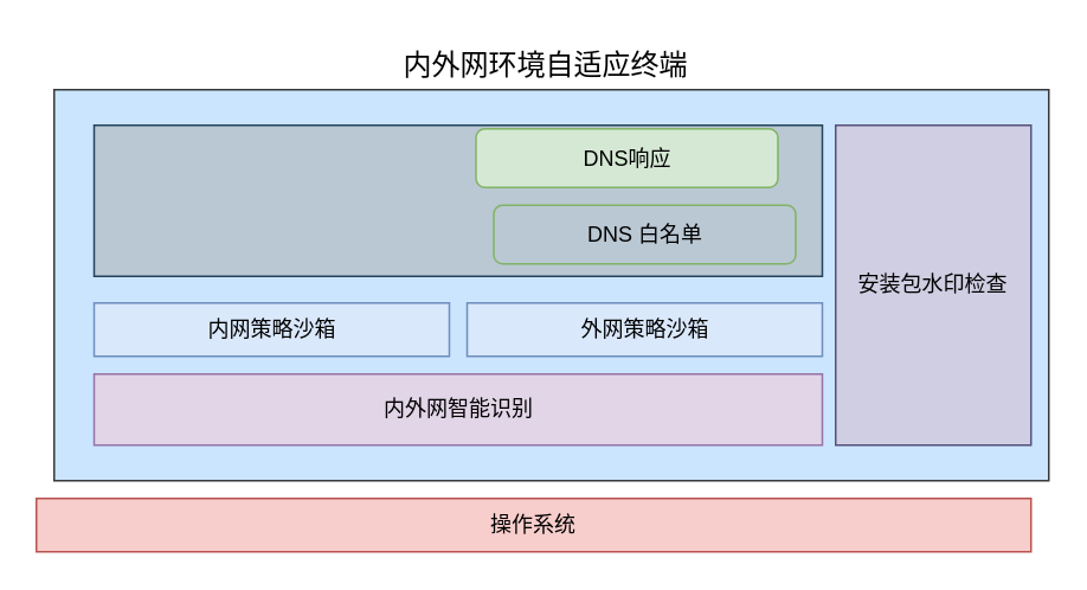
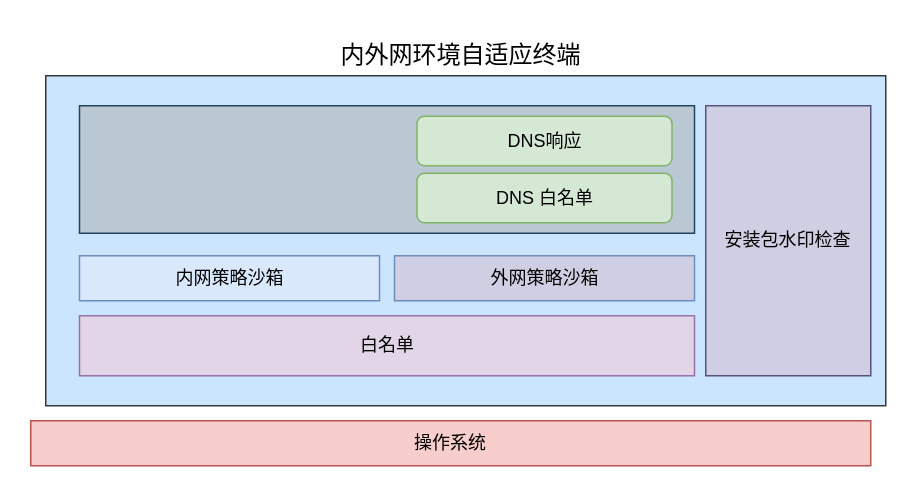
- <mxCell id="10" value="DNS响应" style="rounded=1;whiteSpace=wrap;html=1;fillColor=#d5e8d4;strokeColor=#82b366;" parent="1" vertex="1"><mxGeometry x="267.5" y="72" width="170" height="33" as="geometry" /></mxCell>
+ <mxCell id="10" value="DNS响应" style="rounded=1;whiteSpace=wrap;html=1;fillColor=#d5e8d4;strokeColor=#82b366;" parent="1" vertex="1"><mxGeometry x="277.5" y="77" width="170" height="33" as="geometry" /></mxCell>
- <mxCell id="11" value="DNS 白名单" style="rounded=1;whiteSpace=wrap;html=1;fillColor=#bac8d3;strokeColor=#82b366;" parent="1" vertex="1"><mxGeometry x="277.5" y="115" width="170" height="33" as="geometry" /></mxCell>
+ <mxCell id="11" value="DNS 白名单" style="rounded=1;whiteSpace=wrap;html=1;fillColor=#d5e8d4;strokeColor=#82b366;" parent="1" vertex="1"><mxGeometry x="277.5" y="115" width="170" height="33" as="geometry" /></mxCell>
- <mxCell id="8" value="外网策略沙箱" style="rounded=0;whiteSpace=wrap;html=1;aspect=fixed;fillColor=#dae8fc;strokeColor=#6c8ebf;" parent="1" vertex="1"><mxGeometry x="262.5" y="170" width="200" height="30" as="geometry" /></mxCell>
+ <mxCell id="8" value="外网策略沙箱" style="rounded=0;whiteSpace=wrap;html=1;aspect=fixed;fillColor=#d0cee2;strokeColor=#6c8ebf;" parent="1" vertex="1"><mxGeometry x="262.5" y="170" width="200" height="30" as="geometry" /></mxCell>
- <mxCell id="4" value="内外网智能识别" style="rounded=0;whiteSpace=wrap;html=1;fillColor=#e1d5e7;strokeColor=#9673a6;" parent="1" vertex="1"><mxGeometry x="52.5" y="210" width="410" height="40" as="geometry" /></mxCell>
+ <mxCell id="4" value="白名单" style="rounded=0;whiteSpace=wrap;html=1;fillColor=#e1d5e7;strokeColor=#9673a6;" parent="1" vertex="1"><mxGeometry x="52.5" y="210" width="410" height="40" as="geometry" /></mxCell>
